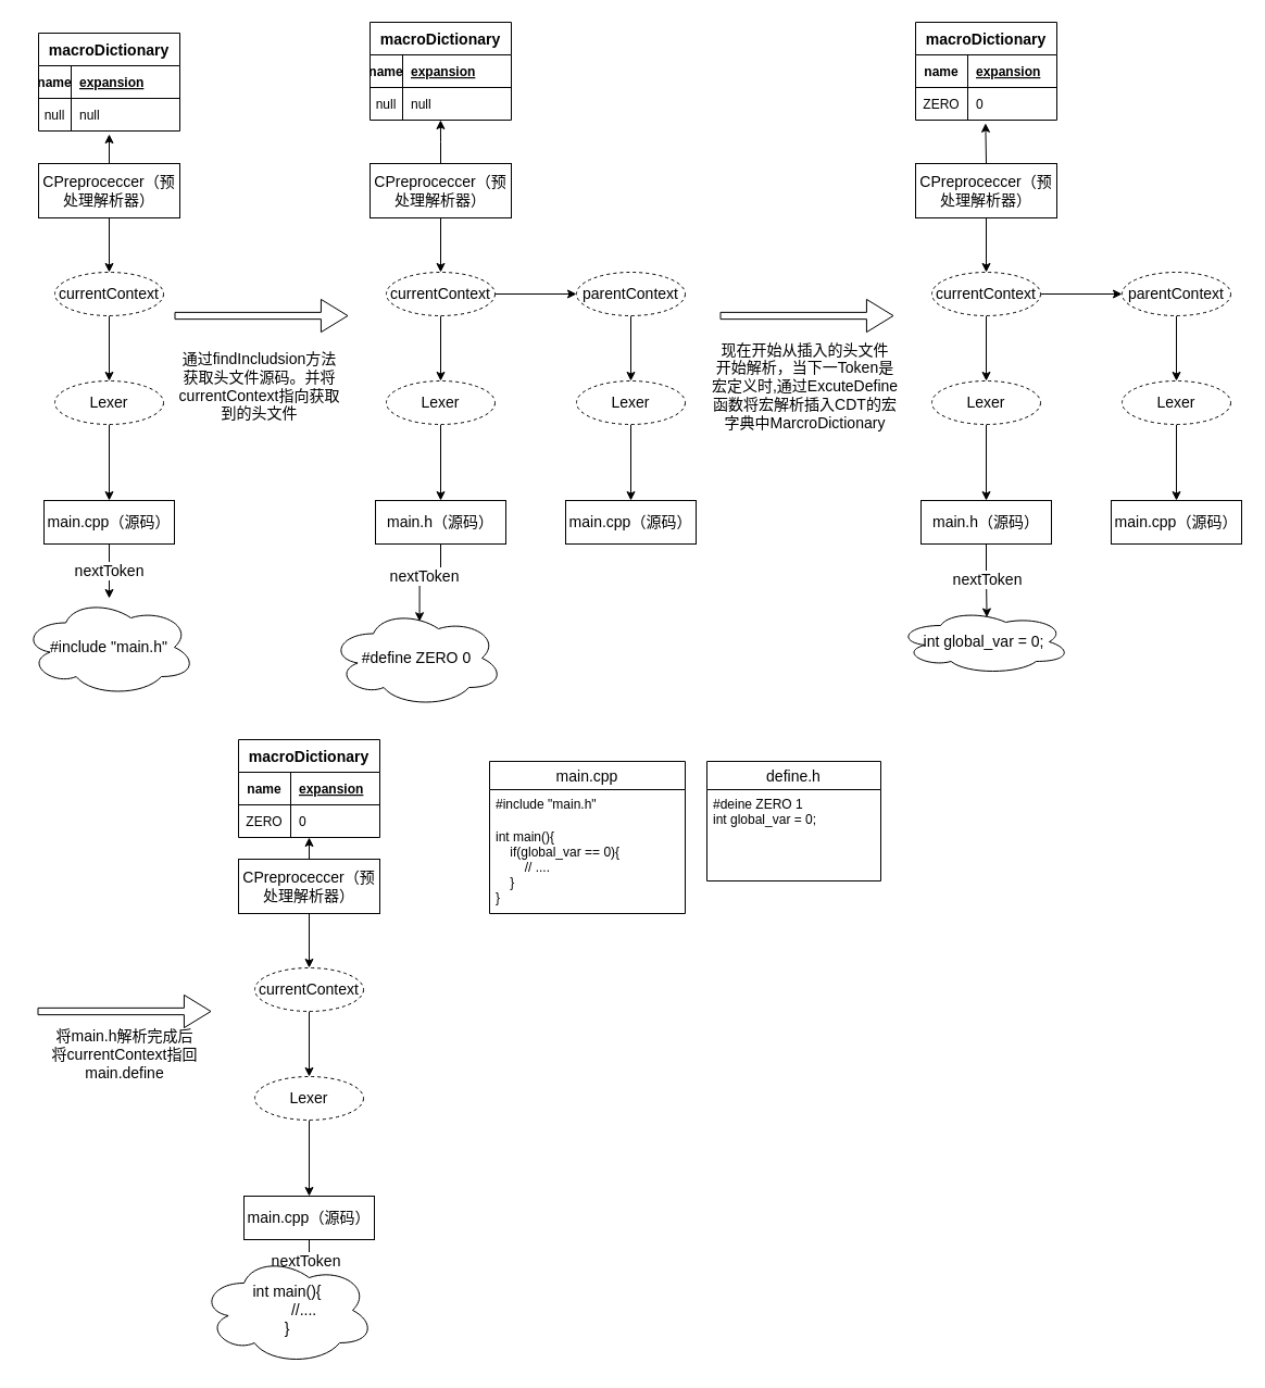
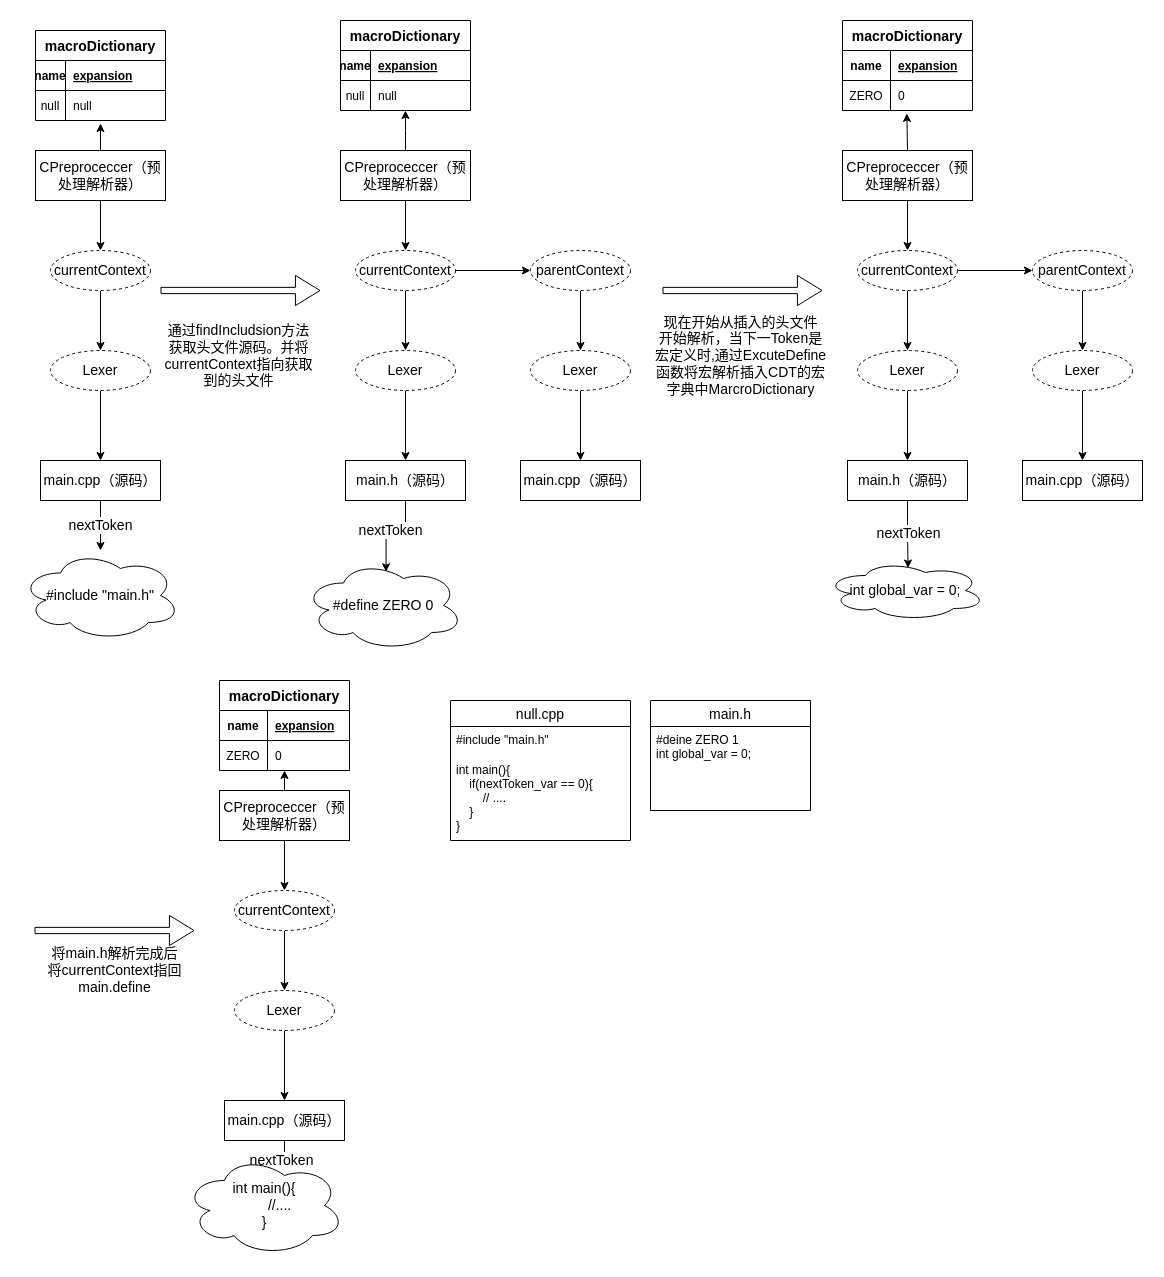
- <mxCell id="30" value="main.cpp" style="swimlane;fontStyle=0;childLayout=stackLayout;horizontal=1;startSize=26;horizontalStack=0;resizeParent=1;resizeParentMax=0;resizeLast=0;collapsible=1;marginBottom=0;align=center;fontSize=14;" vertex="1" parent="1"><mxGeometry x="450" y="700" width="180" height="140" as="geometry" /></mxCell>
+ <mxCell id="30" value="null.cpp" style="swimlane;fontStyle=0;childLayout=stackLayout;horizontal=1;startSize=26;horizontalStack=0;resizeParent=1;resizeParentMax=0;resizeLast=0;collapsible=1;marginBottom=0;align=center;fontSize=14;" vertex="1" parent="1"><mxGeometry x="450" y="700" width="180" height="140" as="geometry" /></mxCell>
- <mxCell id="33" value="define.h" style="swimlane;fontStyle=0;childLayout=stackLayout;horizontal=1;startSize=26;horizontalStack=0;resizeParent=1;resizeParentMax=0;resizeLast=0;collapsible=1;marginBottom=0;align=center;fontSize=14;" vertex="1" parent="1"><mxGeometry x="650" y="700" width="160" height="110" as="geometry" /></mxCell>
+ <mxCell id="33" value="main.h" style="swimlane;fontStyle=0;childLayout=stackLayout;horizontal=1;startSize=26;horizontalStack=0;resizeParent=1;resizeParentMax=0;resizeLast=0;collapsible=1;marginBottom=0;align=center;fontSize=14;" vertex="1" parent="1"><mxGeometry x="650" y="700" width="160" height="110" as="geometry" /></mxCell>
- <mxCell id="32" value="int main(){&#10;    if(global_var == 0){&#10;        // ....&#10;    }&#10;}" style="text;strokeColor=none;fillColor=none;spacingLeft=4;spacingRight=4;overflow=hidden;rotatable=0;points=[[0,0.5],[1,0.5]];portConstraint=eastwest;fontSize=12;" vertex="1" parent="30"><mxGeometry y="56" width="180" height="84" as="geometry" /></mxCell>
+ <mxCell id="32" value="int main(){&#10;    if(nextToken_var == 0){&#10;        // ....&#10;    }&#10;}" style="text;strokeColor=none;fillColor=none;spacingLeft=4;spacingRight=4;overflow=hidden;rotatable=0;points=[[0,0.5],[1,0.5]];portConstraint=eastwest;fontSize=12;" vertex="1" parent="30"><mxGeometry y="56" width="180" height="84" as="geometry" /></mxCell>
